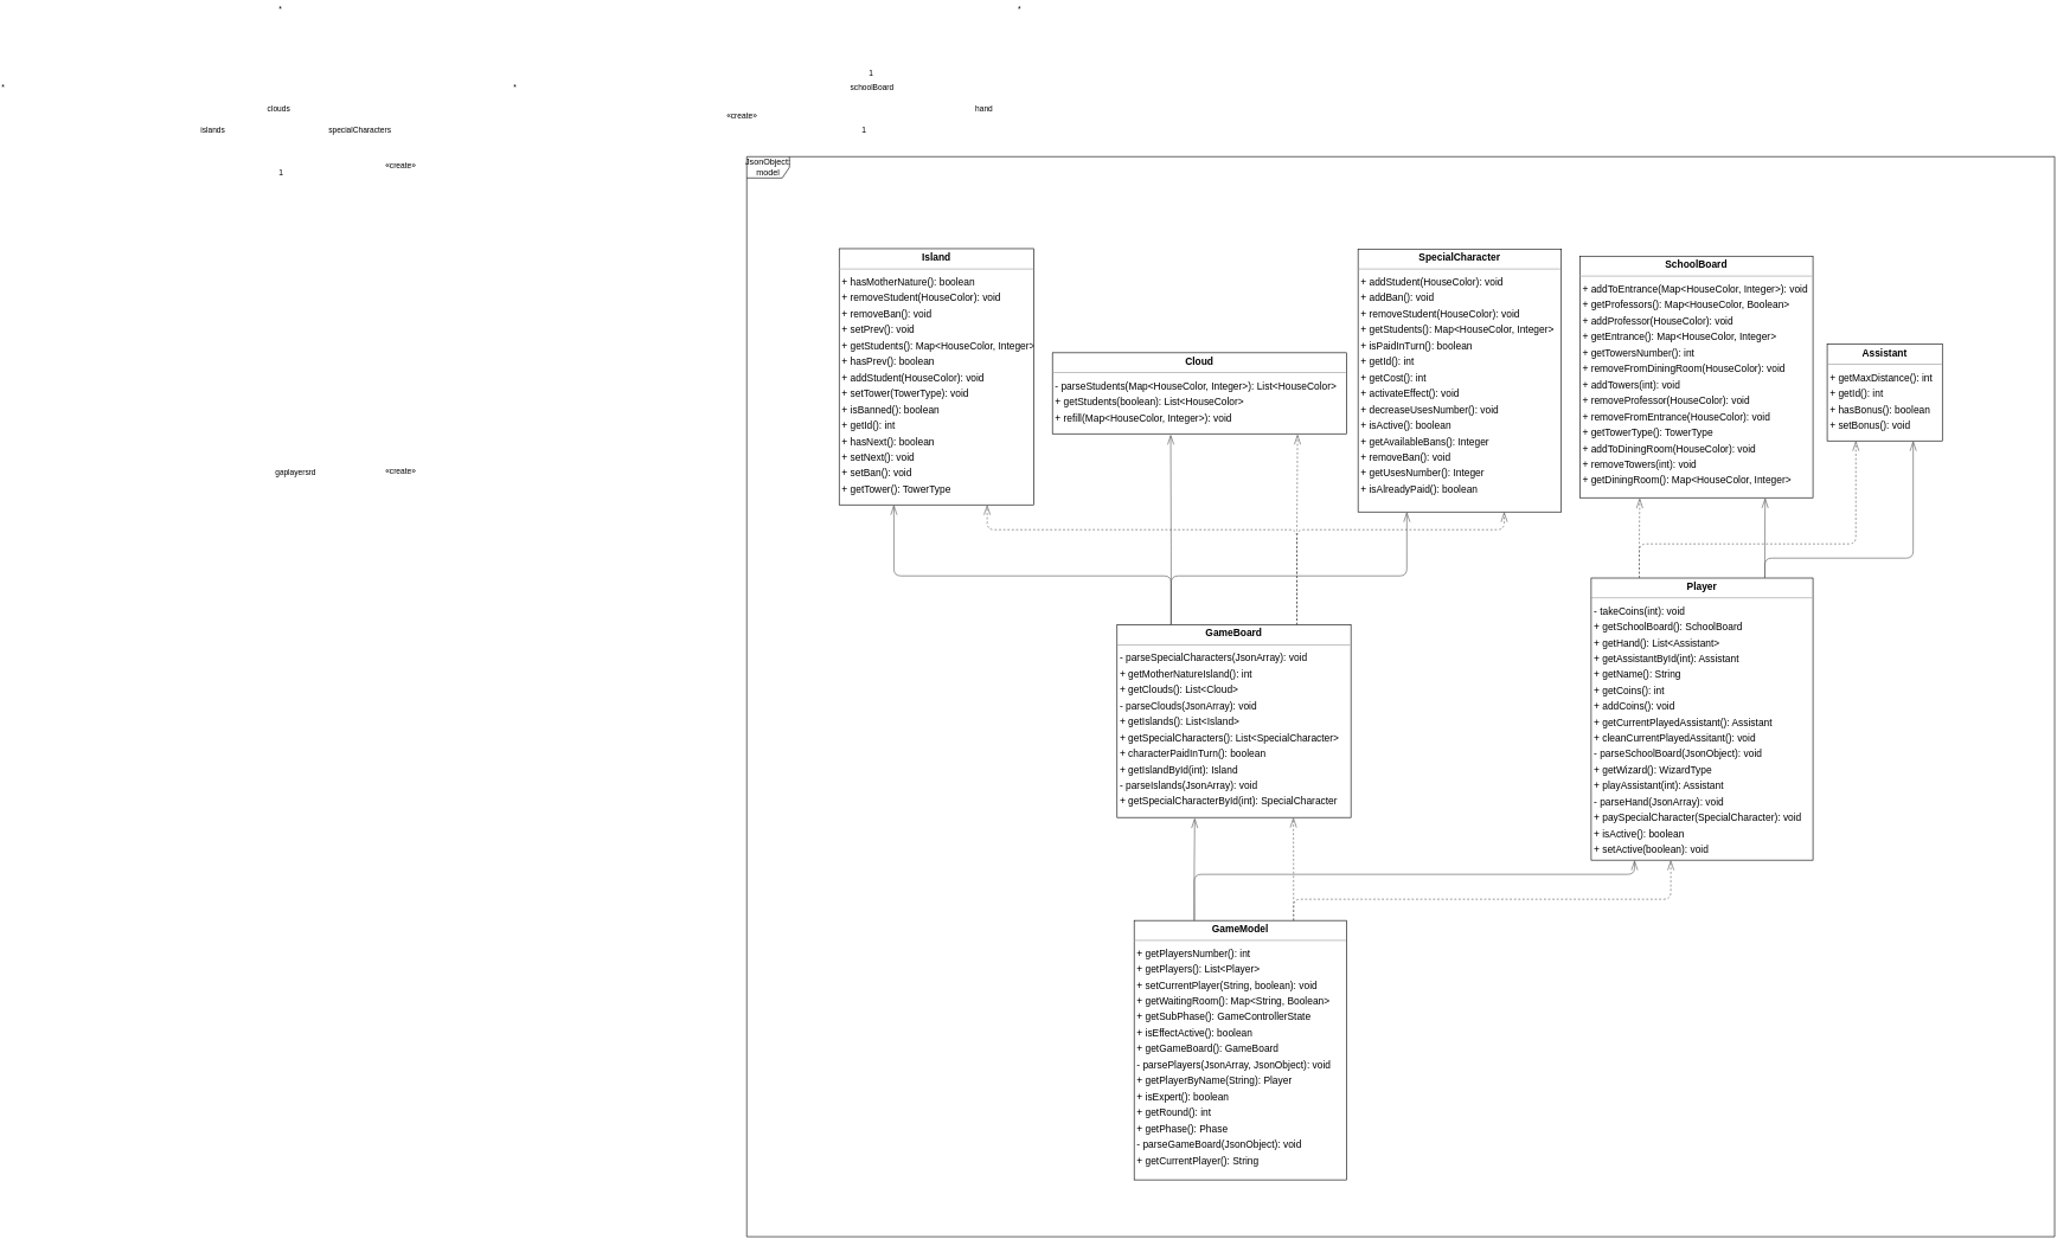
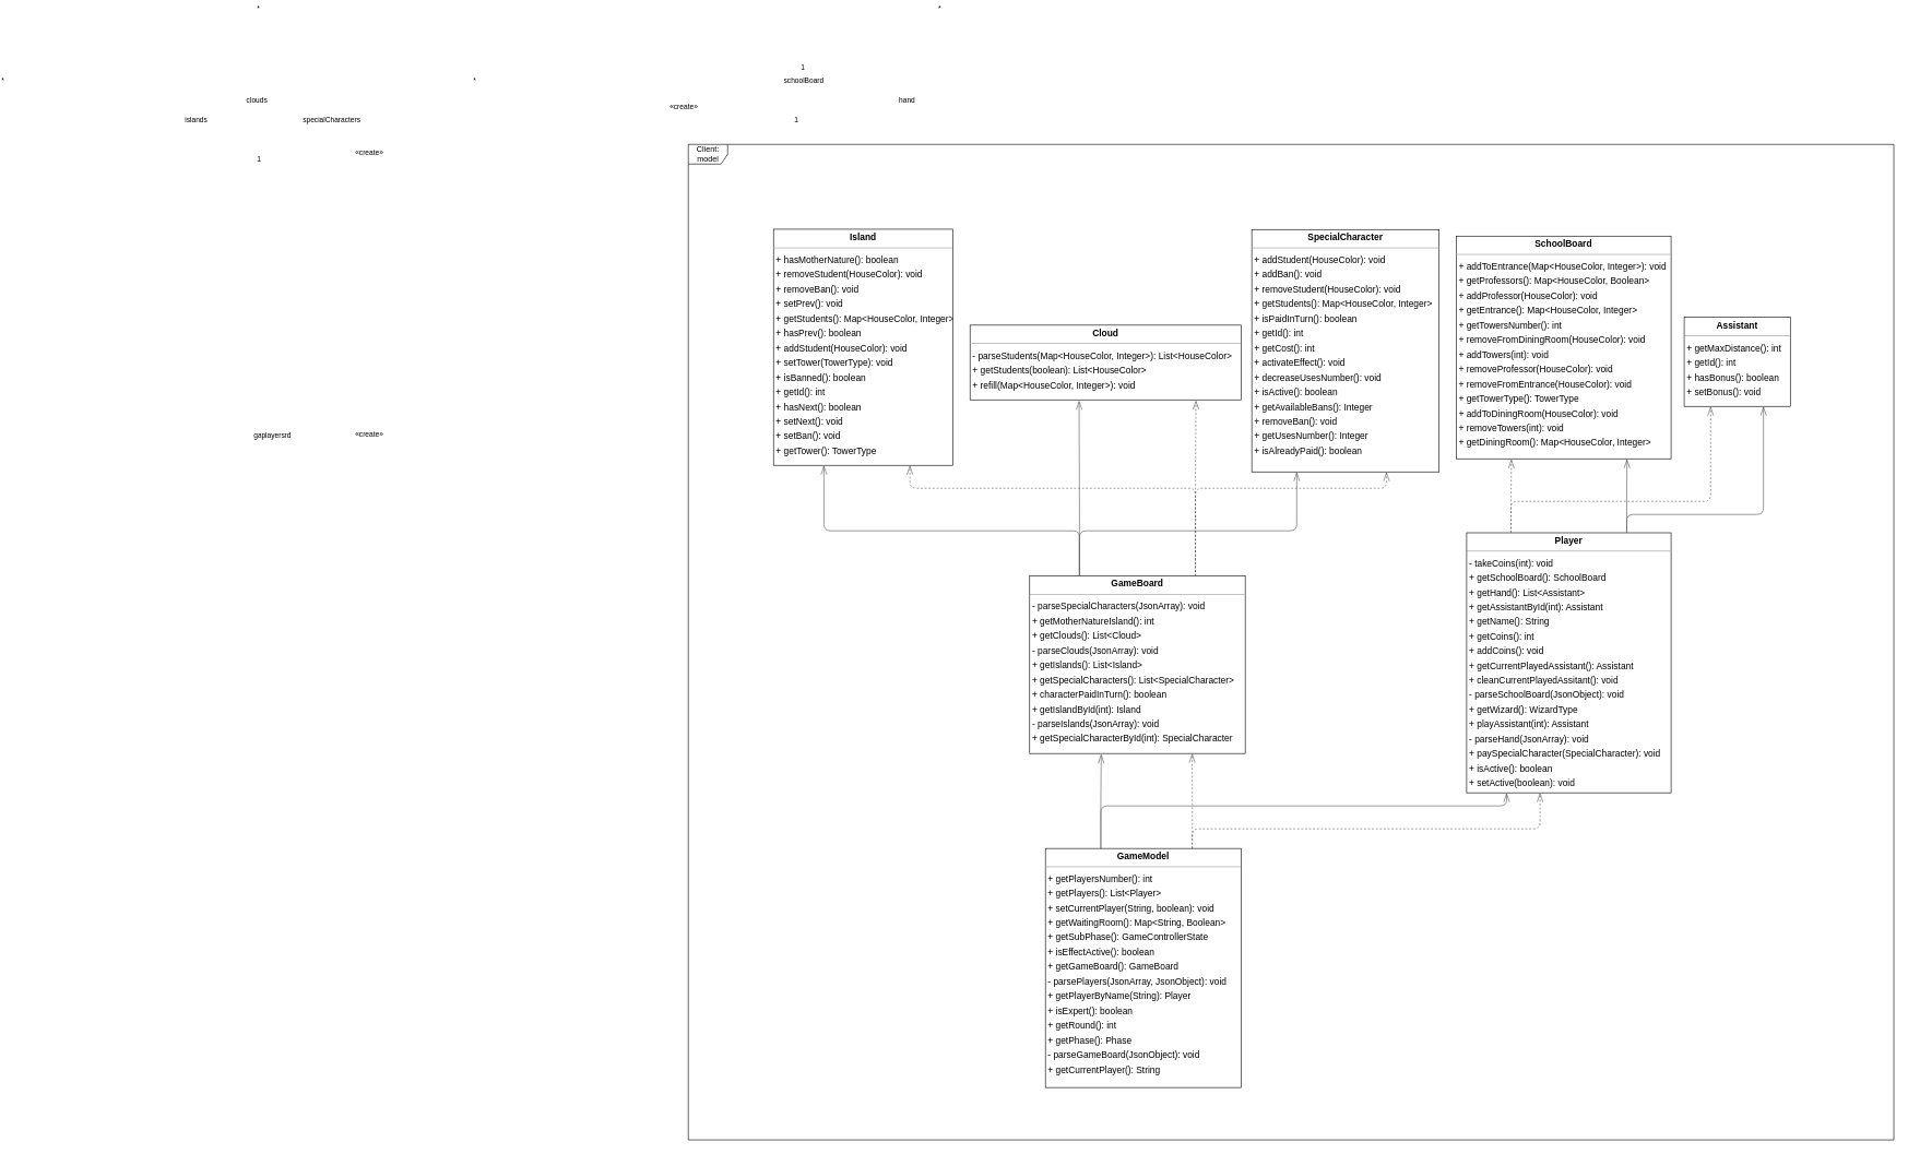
- <mxCell id="2" value="JsonObject: model" style="shape=umlFrame;whiteSpace=wrap;html=1;" vertex="1" parent="1"><mxGeometry x="20" y="20" width="1840" height="1520" as="geometry" /></mxCell>
+ <mxCell id="2" value="Client: model" style="shape=umlFrame;whiteSpace=wrap;html=1;" vertex="1" parent="1"><mxGeometry x="20" y="20" width="1840" height="1520" as="geometry" /></mxCell>
